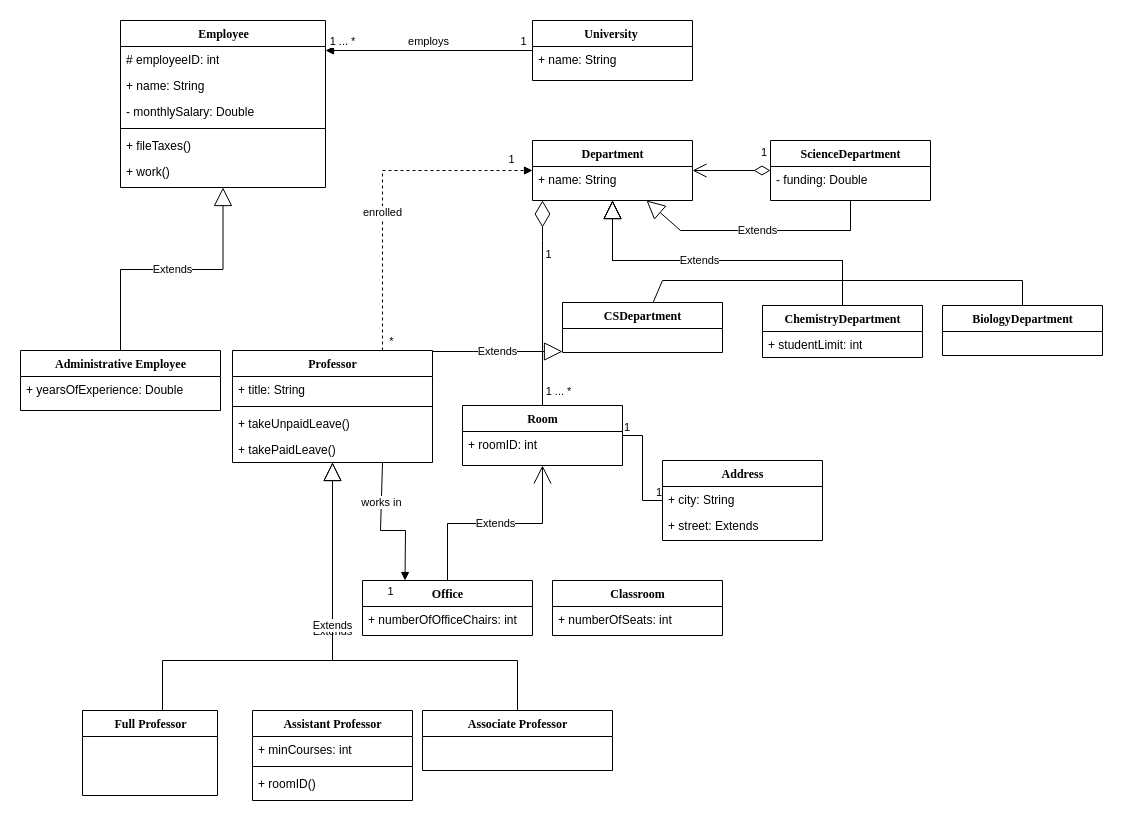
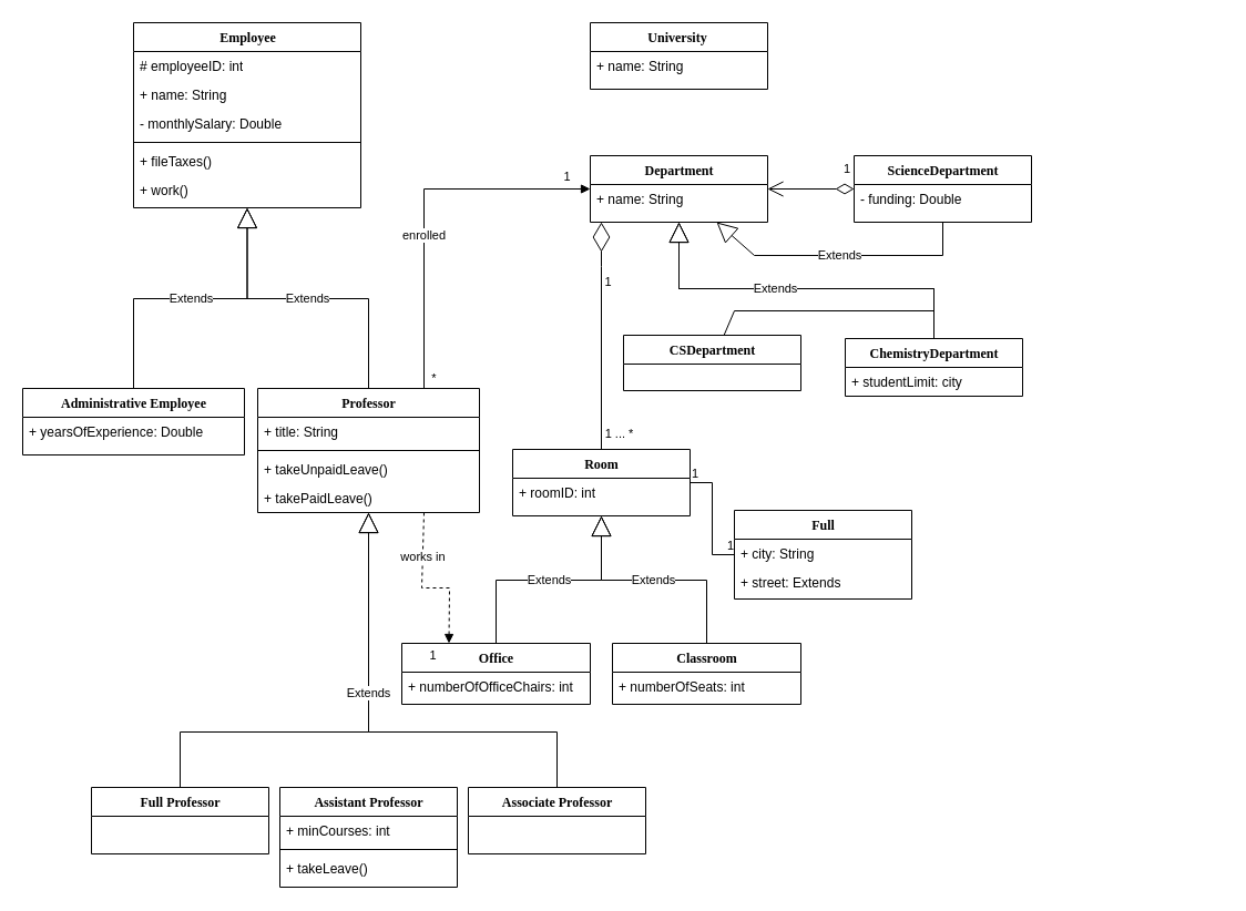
- <mxCell id="41" value="employs" style="html=1;verticalAlign=bottom;endArrow=block;rounded=0;edgeStyle=elbowEdgeStyle;elbow=vertical;" parent="1" source="2" target="17" edge="1"><mxGeometry width="80" relative="1" as="geometry"><mxPoint x="377" y="380" as="sourcePoint" /><mxPoint x="457" y="380" as="targetPoint" /></mxGeometry></mxCell>
- <mxCell id="42" value="1" style="edgeLabel;html=1;align=center;verticalAlign=middle;resizable=0;points=[];" parent="41" vertex="1" connectable="0"><mxGeometry x="-0.9" y="-1" relative="1" as="geometry"><mxPoint y="-9" as="offset" /></mxGeometry></mxCell>
- <mxCell id="43" value="1 ... *" style="edgeLabel;html=1;align=center;verticalAlign=middle;resizable=0;points=[];" parent="41" vertex="1" connectable="0"><mxGeometry x="0.9" y="5" relative="1" as="geometry"><mxPoint x="6" y="-15" as="offset" /></mxGeometry></mxCell>
- <mxCell id="63" value="enrolled" style="html=1;verticalAlign=bottom;endArrow=block;rounded=0;exitX=0.75;exitY=0;exitDx=0;exitDy=0;dashed=1;" edge="1" parent="1" source="26" target="44"><mxGeometry x="-0.212" width="80" relative="1" as="geometry"><mxPoint x="570" y="440" as="sourcePoint" /><mxPoint x="650" y="440" as="targetPoint" /><Array as="points"><mxPoint x="382" y="170" /></Array><mxPoint y="1" as="offset" /></mxGeometry></mxCell>
+ <mxCell id="63" value="enrolled" style="html=1;verticalAlign=bottom;endArrow=block;rounded=0;exitX=0.75;exitY=0;exitDx=0;exitDy=0;" edge="1" parent="1" source="26" target="44"><mxGeometry x="-0.212" width="80" relative="1" as="geometry"><mxPoint x="570" y="440" as="sourcePoint" /><mxPoint x="650" y="440" as="targetPoint" /><Array as="points"><mxPoint x="382" y="170" /></Array><mxPoint y="1" as="offset" /></mxGeometry></mxCell>
- <mxCell id="59" value="" style="endArrow=block;endSize=16;endFill=0;html=1;rounded=0;" edge="1" parent="1" source="52" target="44"><mxGeometry x="-0.45" y="-40" width="160" relative="1" as="geometry"><mxPoint x="412" y="380" as="sourcePoint" /><mxPoint x="572" y="380" as="targetPoint" /><Array as="points"><mxPoint x="1022" y="280" /><mxPoint x="842" y="280" /><mxPoint x="842" y="260" /><mxPoint x="612" y="260" /></Array><mxPoint as="offset" /></mxGeometry></mxCell>
- <mxCell id="52" value="BiologyDepartment" style="swimlane;html=1;fontStyle=1;align=center;verticalAlign=top;childLayout=stackLayout;horizontal=1;startSize=26;horizontalStack=0;resizeParent=1;resizeLast=0;collapsible=1;marginBottom=0;swimlaneFillColor=#ffffff;rounded=0;shadow=0;comic=0;labelBackgroundColor=none;strokeWidth=1;fillColor=none;fontFamily=Verdana;fontSize=12" vertex="1" parent="1"><mxGeometry x="942" y="305" width="160" height="50" as="geometry" /></mxCell>
- <mxCell id="56" value="+ studentLimit: int" style="text;html=1;strokeColor=none;fillColor=none;align=left;verticalAlign=top;spacingLeft=4;spacingRight=4;whiteSpace=wrap;overflow=hidden;rotatable=0;points=[[0,0.5],[1,0.5]];portConstraint=eastwest;" vertex="1" parent="55"><mxGeometry y="26" width="160" height="26" as="geometry" /></mxCell>
+ <mxCell id="56" value="+ studentLimit: city" style="text;html=1;strokeColor=none;fillColor=none;align=left;verticalAlign=top;spacingLeft=4;spacingRight=4;whiteSpace=wrap;overflow=hidden;rotatable=0;points=[[0,0.5],[1,0.5]];portConstraint=eastwest;" vertex="1" parent="55"><mxGeometry y="26" width="160" height="26" as="geometry" /></mxCell>
- <mxCell id="38" value="Extends" style="endArrow=block;endSize=16;endFill=0;html=1;rounded=0;edgeStyle=elbowEdgeStyle;elbow=vertical;" parent="1" source="26" target="57" edge="1"><mxGeometry width="160" relative="1" as="geometry"><mxPoint x="537" y="380" as="sourcePoint" /><mxPoint x="697" y="380" as="targetPoint" /></mxGeometry></mxCell>
+ <mxCell id="38" value="Extends" style="endArrow=block;endSize=16;endFill=0;html=1;rounded=0;edgeStyle=elbowEdgeStyle;elbow=vertical;" parent="1" source="26" target="17" edge="1"><mxGeometry width="160" relative="1" as="geometry"><mxPoint x="537" y="380" as="sourcePoint" /><mxPoint x="697" y="380" as="targetPoint" /></mxGeometry></mxCell>
- <mxCell id="12" value="Extends" style="endArrow=open;endSize=16;endFill=0;html=1;rounded=0;edgeStyle=elbowEdgeStyle;elbow=vertical;" parent="1" source="10" target="6" edge="1"><mxGeometry width="160" relative="1" as="geometry"><mxPoint x="537" y="420" as="sourcePoint" /><mxPoint x="697" y="420" as="targetPoint" /></mxGeometry></mxCell>
+ <mxCell id="12" value="Extends" style="endArrow=block;endSize=16;endFill=0;html=1;rounded=0;edgeStyle=elbowEdgeStyle;elbow=vertical;" parent="1" source="10" target="6" edge="1"><mxGeometry width="160" relative="1" as="geometry"><mxPoint x="537" y="420" as="sourcePoint" /><mxPoint x="697" y="420" as="targetPoint" /></mxGeometry></mxCell>
- <mxCell id="46" value="Address" style="swimlane;html=1;fontStyle=1;align=center;verticalAlign=top;childLayout=stackLayout;horizontal=1;startSize=26;horizontalStack=0;resizeParent=1;resizeLast=0;collapsible=1;marginBottom=0;swimlaneFillColor=#ffffff;rounded=0;shadow=0;comic=0;labelBackgroundColor=none;strokeWidth=1;fillColor=none;fontFamily=Verdana;fontSize=12" vertex="1" parent="1"><mxGeometry x="662" y="460" width="160" height="80" as="geometry" /></mxCell>
+ <mxCell id="46" value="Full" style="swimlane;html=1;fontStyle=1;align=center;verticalAlign=top;childLayout=stackLayout;horizontal=1;startSize=26;horizontalStack=0;resizeParent=1;resizeLast=0;collapsible=1;marginBottom=0;swimlaneFillColor=#ffffff;rounded=0;shadow=0;comic=0;labelBackgroundColor=none;strokeWidth=1;fillColor=none;fontFamily=Verdana;fontSize=12" vertex="1" parent="1"><mxGeometry x="662" y="460" width="160" height="80" as="geometry" /></mxCell>
+ <mxCell id="13" value="Extends" style="endArrow=block;endSize=16;endFill=0;html=1;rounded=0;edgeStyle=elbowEdgeStyle;elbow=vertical;" parent="1" source="8" target="6" edge="1"><mxGeometry width="160" relative="1" as="geometry"><mxPoint x="537" y="420" as="sourcePoint" /><mxPoint x="697" y="420" as="targetPoint" /></mxGeometry></mxCell>
- <mxCell id="53" value="works in" style="html=1;verticalAlign=bottom;endArrow=block;rounded=0;exitX=0.75;exitY=1;exitDx=0;exitDy=0;entryX=0.25;entryY=0;entryDx=0;entryDy=0;" edge="1" parent="1" source="26" target="10"><mxGeometry x="-0.308" width="80" relative="1" as="geometry"><mxPoint x="269" y="493" as="sourcePoint" /><mxPoint x="380" y="608" as="targetPoint" /><Array as="points"><mxPoint x="380" y="530" /><mxPoint x="405" y="530" /></Array><mxPoint as="offset" /></mxGeometry></mxCell>
+ <mxCell id="53" value="works in" style="html=1;verticalAlign=bottom;endArrow=block;rounded=0;exitX=0.75;exitY=1;exitDx=0;exitDy=0;entryX=0.25;entryY=0;entryDx=0;entryDy=0;dashed=1;" edge="1" parent="1" source="26" target="10"><mxGeometry x="-0.308" width="80" relative="1" as="geometry"><mxPoint x="269" y="493" as="sourcePoint" /><mxPoint x="380" y="608" as="targetPoint" /><Array as="points"><mxPoint x="380" y="530" /><mxPoint x="405" y="530" /></Array><mxPoint as="offset" /></mxGeometry></mxCell>
- <mxCell id="36" value="Associate Professor" style="swimlane;html=1;fontStyle=1;align=center;verticalAlign=top;childLayout=stackLayout;horizontal=1;startSize=26;horizontalStack=0;resizeParent=1;resizeLast=0;collapsible=1;marginBottom=0;swimlaneFillColor=#ffffff;rounded=0;shadow=0;comic=0;labelBackgroundColor=none;strokeWidth=1;fillColor=none;fontFamily=Verdana;fontSize=12" parent="1" vertex="1"><mxGeometry x="422" y="710" width="190" height="60" as="geometry" /></mxCell>
+ <mxCell id="36" value="Associate Professor" style="swimlane;html=1;fontStyle=1;align=center;verticalAlign=top;childLayout=stackLayout;horizontal=1;startSize=26;horizontalStack=0;resizeParent=1;resizeLast=0;collapsible=1;marginBottom=0;swimlaneFillColor=#ffffff;rounded=0;shadow=0;comic=0;labelBackgroundColor=none;strokeWidth=1;fillColor=none;fontFamily=Verdana;fontSize=12" parent="1" vertex="1"><mxGeometry x="422" y="710" width="160" height="60" as="geometry" /></mxCell>
- <mxCell id="35" value="Full Professor" style="swimlane;html=1;fontStyle=1;align=center;verticalAlign=top;childLayout=stackLayout;horizontal=1;startSize=26;horizontalStack=0;resizeParent=1;resizeLast=0;collapsible=1;marginBottom=0;swimlaneFillColor=#ffffff;rounded=0;shadow=0;comic=0;labelBackgroundColor=none;strokeWidth=1;fillColor=none;fontFamily=Verdana;fontSize=12" parent="1" vertex="1"><mxGeometry x="82" y="710" width="135" height="85" as="geometry" /></mxCell>
+ <mxCell id="35" value="Full Professor" style="swimlane;html=1;fontStyle=1;align=center;verticalAlign=top;childLayout=stackLayout;horizontal=1;startSize=26;horizontalStack=0;resizeParent=1;resizeLast=0;collapsible=1;marginBottom=0;swimlaneFillColor=#ffffff;rounded=0;shadow=0;comic=0;labelBackgroundColor=none;strokeWidth=1;fillColor=none;fontFamily=Verdana;fontSize=12" parent="1" vertex="1"><mxGeometry x="82" y="710" width="160" height="60" as="geometry" /></mxCell>
- <mxCell id="34" value="+ roomID()" style="text;html=1;strokeColor=none;fillColor=none;align=left;verticalAlign=top;spacingLeft=4;spacingRight=4;whiteSpace=wrap;overflow=hidden;rotatable=0;points=[[0,0.5],[1,0.5]];portConstraint=eastwest;" parent="31" vertex="1"><mxGeometry y="60" width="160" height="26" as="geometry" /></mxCell>
+ <mxCell id="34" value="+ takeLeave()" style="text;html=1;strokeColor=none;fillColor=none;align=left;verticalAlign=top;spacingLeft=4;spacingRight=4;whiteSpace=wrap;overflow=hidden;rotatable=0;points=[[0,0.5],[1,0.5]];portConstraint=eastwest;" parent="31" vertex="1"><mxGeometry y="60" width="160" height="26" as="geometry" /></mxCell>
